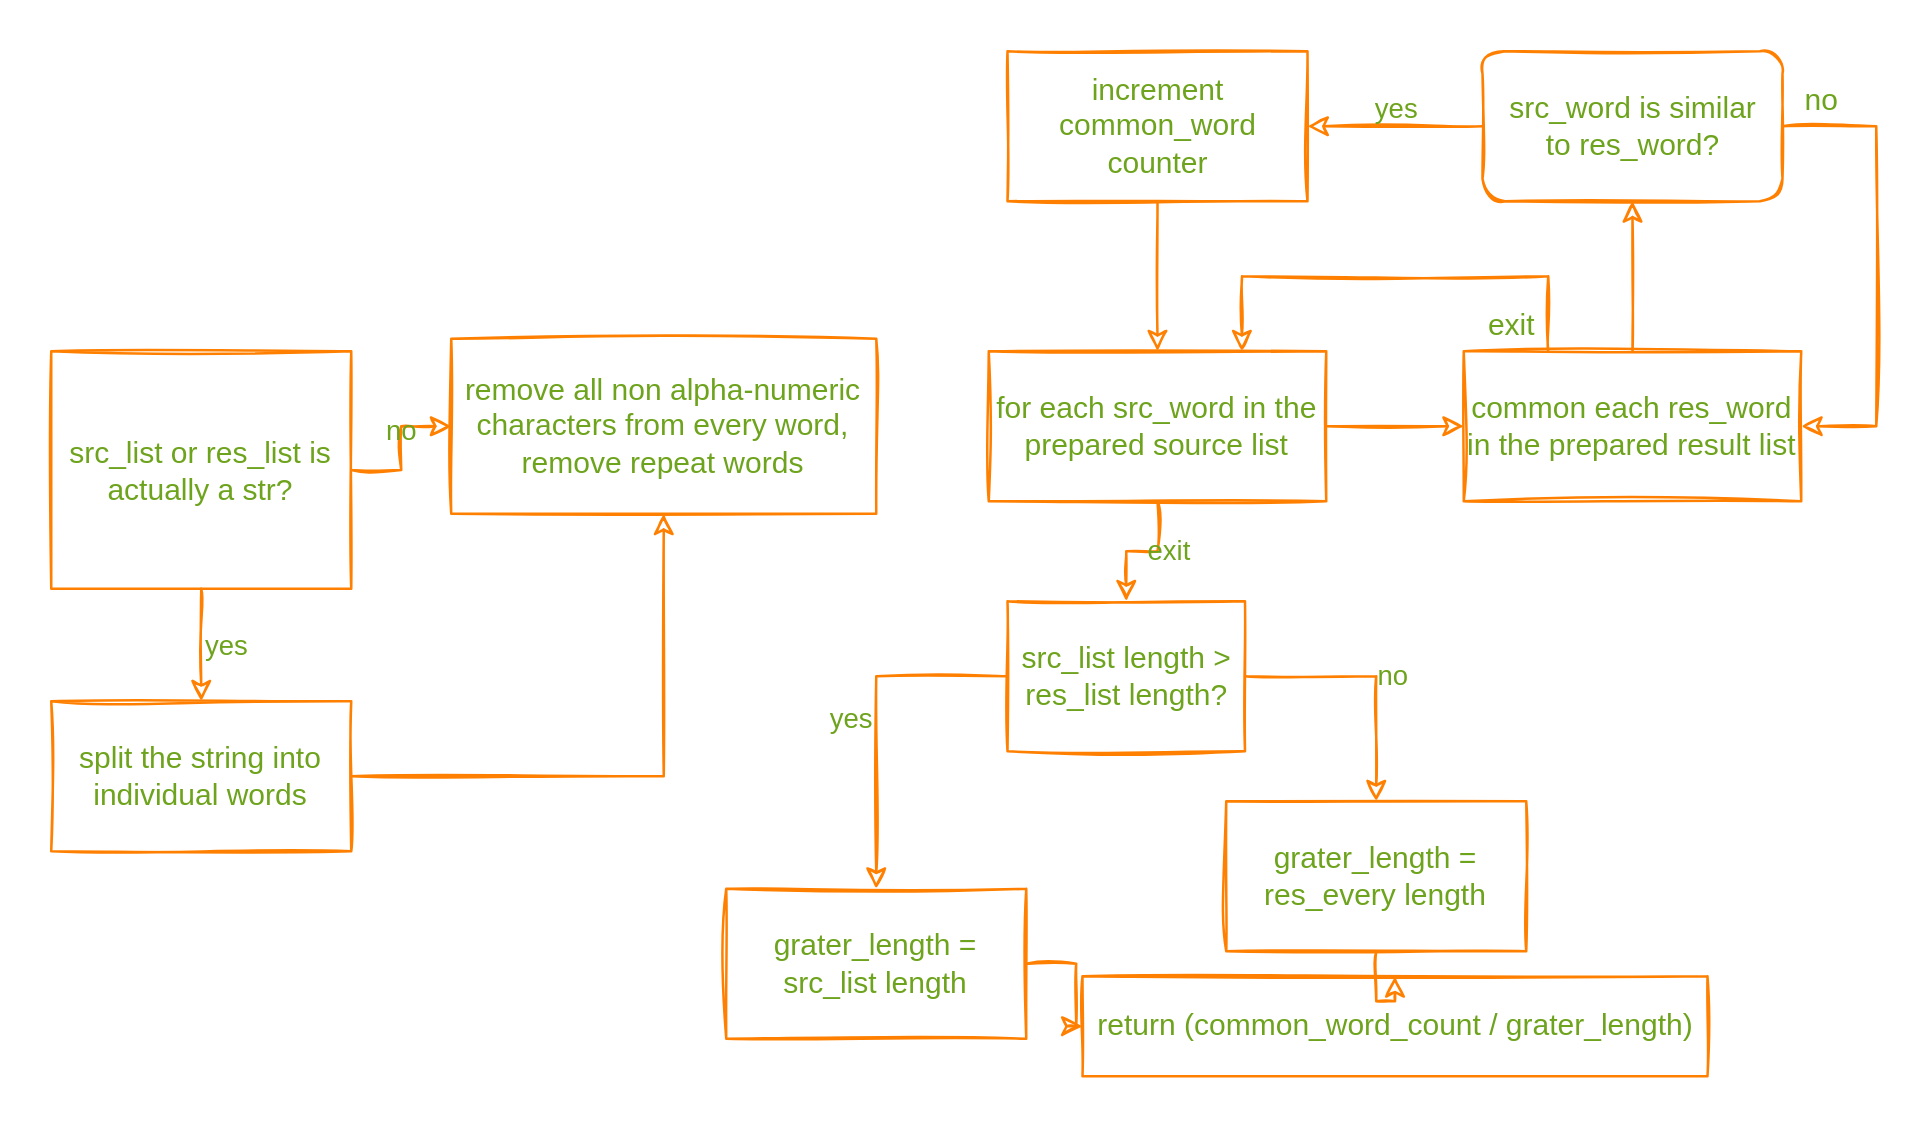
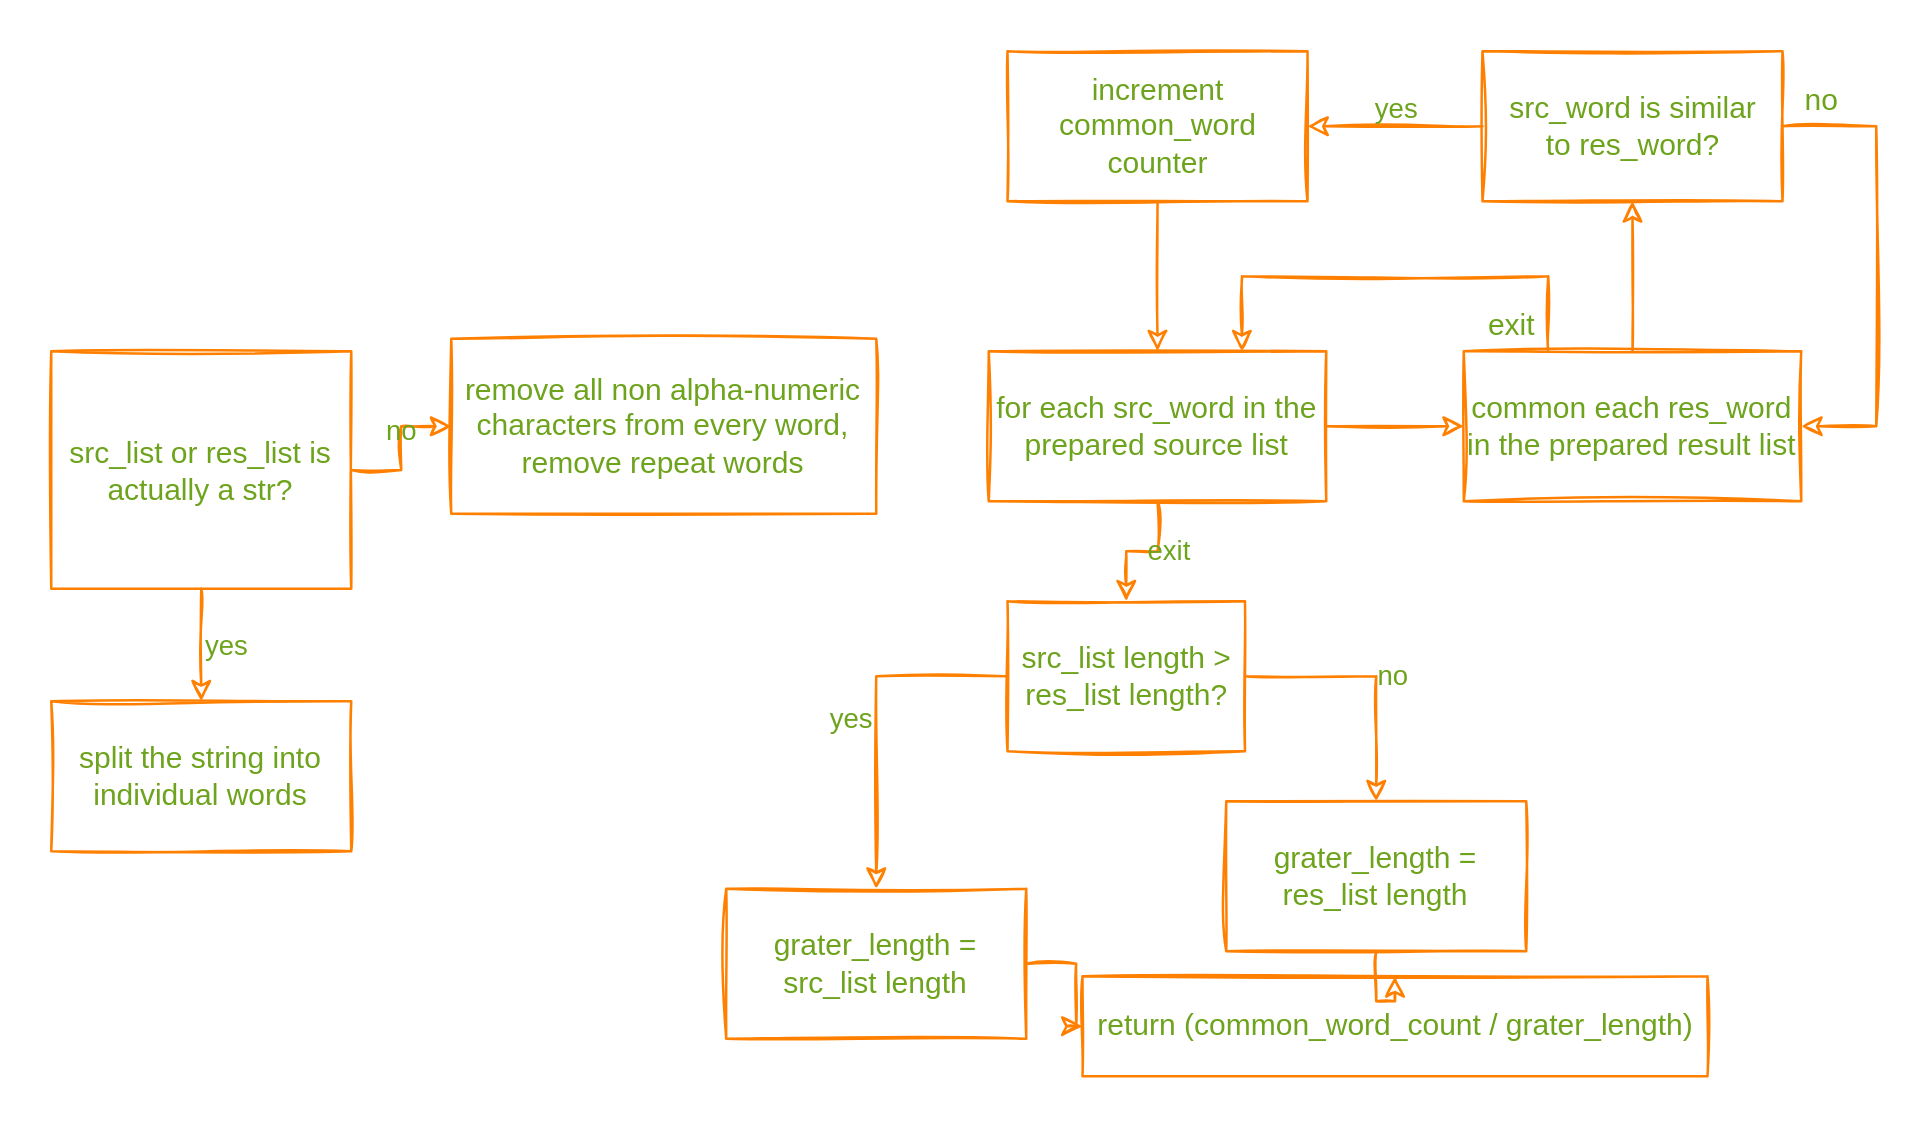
- <mxCell id="16" value="src_word is similar&lt;br&gt;to res_word?" style="whiteSpace=wrap;html=1;sketch=1;strokeColor=#FF8000;fillOpacity=0;labelBackgroundColor=none;fontColor=#6EA31D;rounded=1;" vertex="1" parent="1"><mxGeometry x="592.5" y="20" width="120" height="60" as="geometry" /></mxCell>
+ <mxCell id="16" value="src_word is similar&lt;br&gt;to res_word?" style="whiteSpace=wrap;html=1;sketch=1;strokeColor=#FF8000;fillOpacity=0;labelBackgroundColor=none;fontColor=#6EA31D;" vertex="1" parent="1"><mxGeometry x="592.5" y="20" width="120" height="60" as="geometry" /></mxCell>
- <mxCell id="5" style="edgeStyle=orthogonalEdgeStyle;rounded=0;orthogonalLoop=1;jettySize=auto;html=1;entryX=0.5;entryY=1;entryDx=0;entryDy=0;sketch=1;strokeColor=#FF8000;fillOpacity=0;labelBackgroundColor=none;fontColor=#6EA31D;" edge="1" parent="1" source="6" target="7"><mxGeometry relative="1" as="geometry" /></mxCell>
- <mxCell id="27" value="grater_length = res_every length" style="whiteSpace=wrap;html=1;sketch=1;strokeColor=#FF8000;fillOpacity=0;labelBackgroundColor=none;fontColor=#6EA31D;" vertex="1" parent="1"><mxGeometry x="490" y="320" width="120" height="60" as="geometry" /></mxCell>
+ <mxCell id="27" value="grater_length = res_list length" style="whiteSpace=wrap;html=1;sketch=1;strokeColor=#FF8000;fillOpacity=0;labelBackgroundColor=none;fontColor=#6EA31D;" vertex="1" parent="1"><mxGeometry x="490" y="320" width="120" height="60" as="geometry" /></mxCell>
